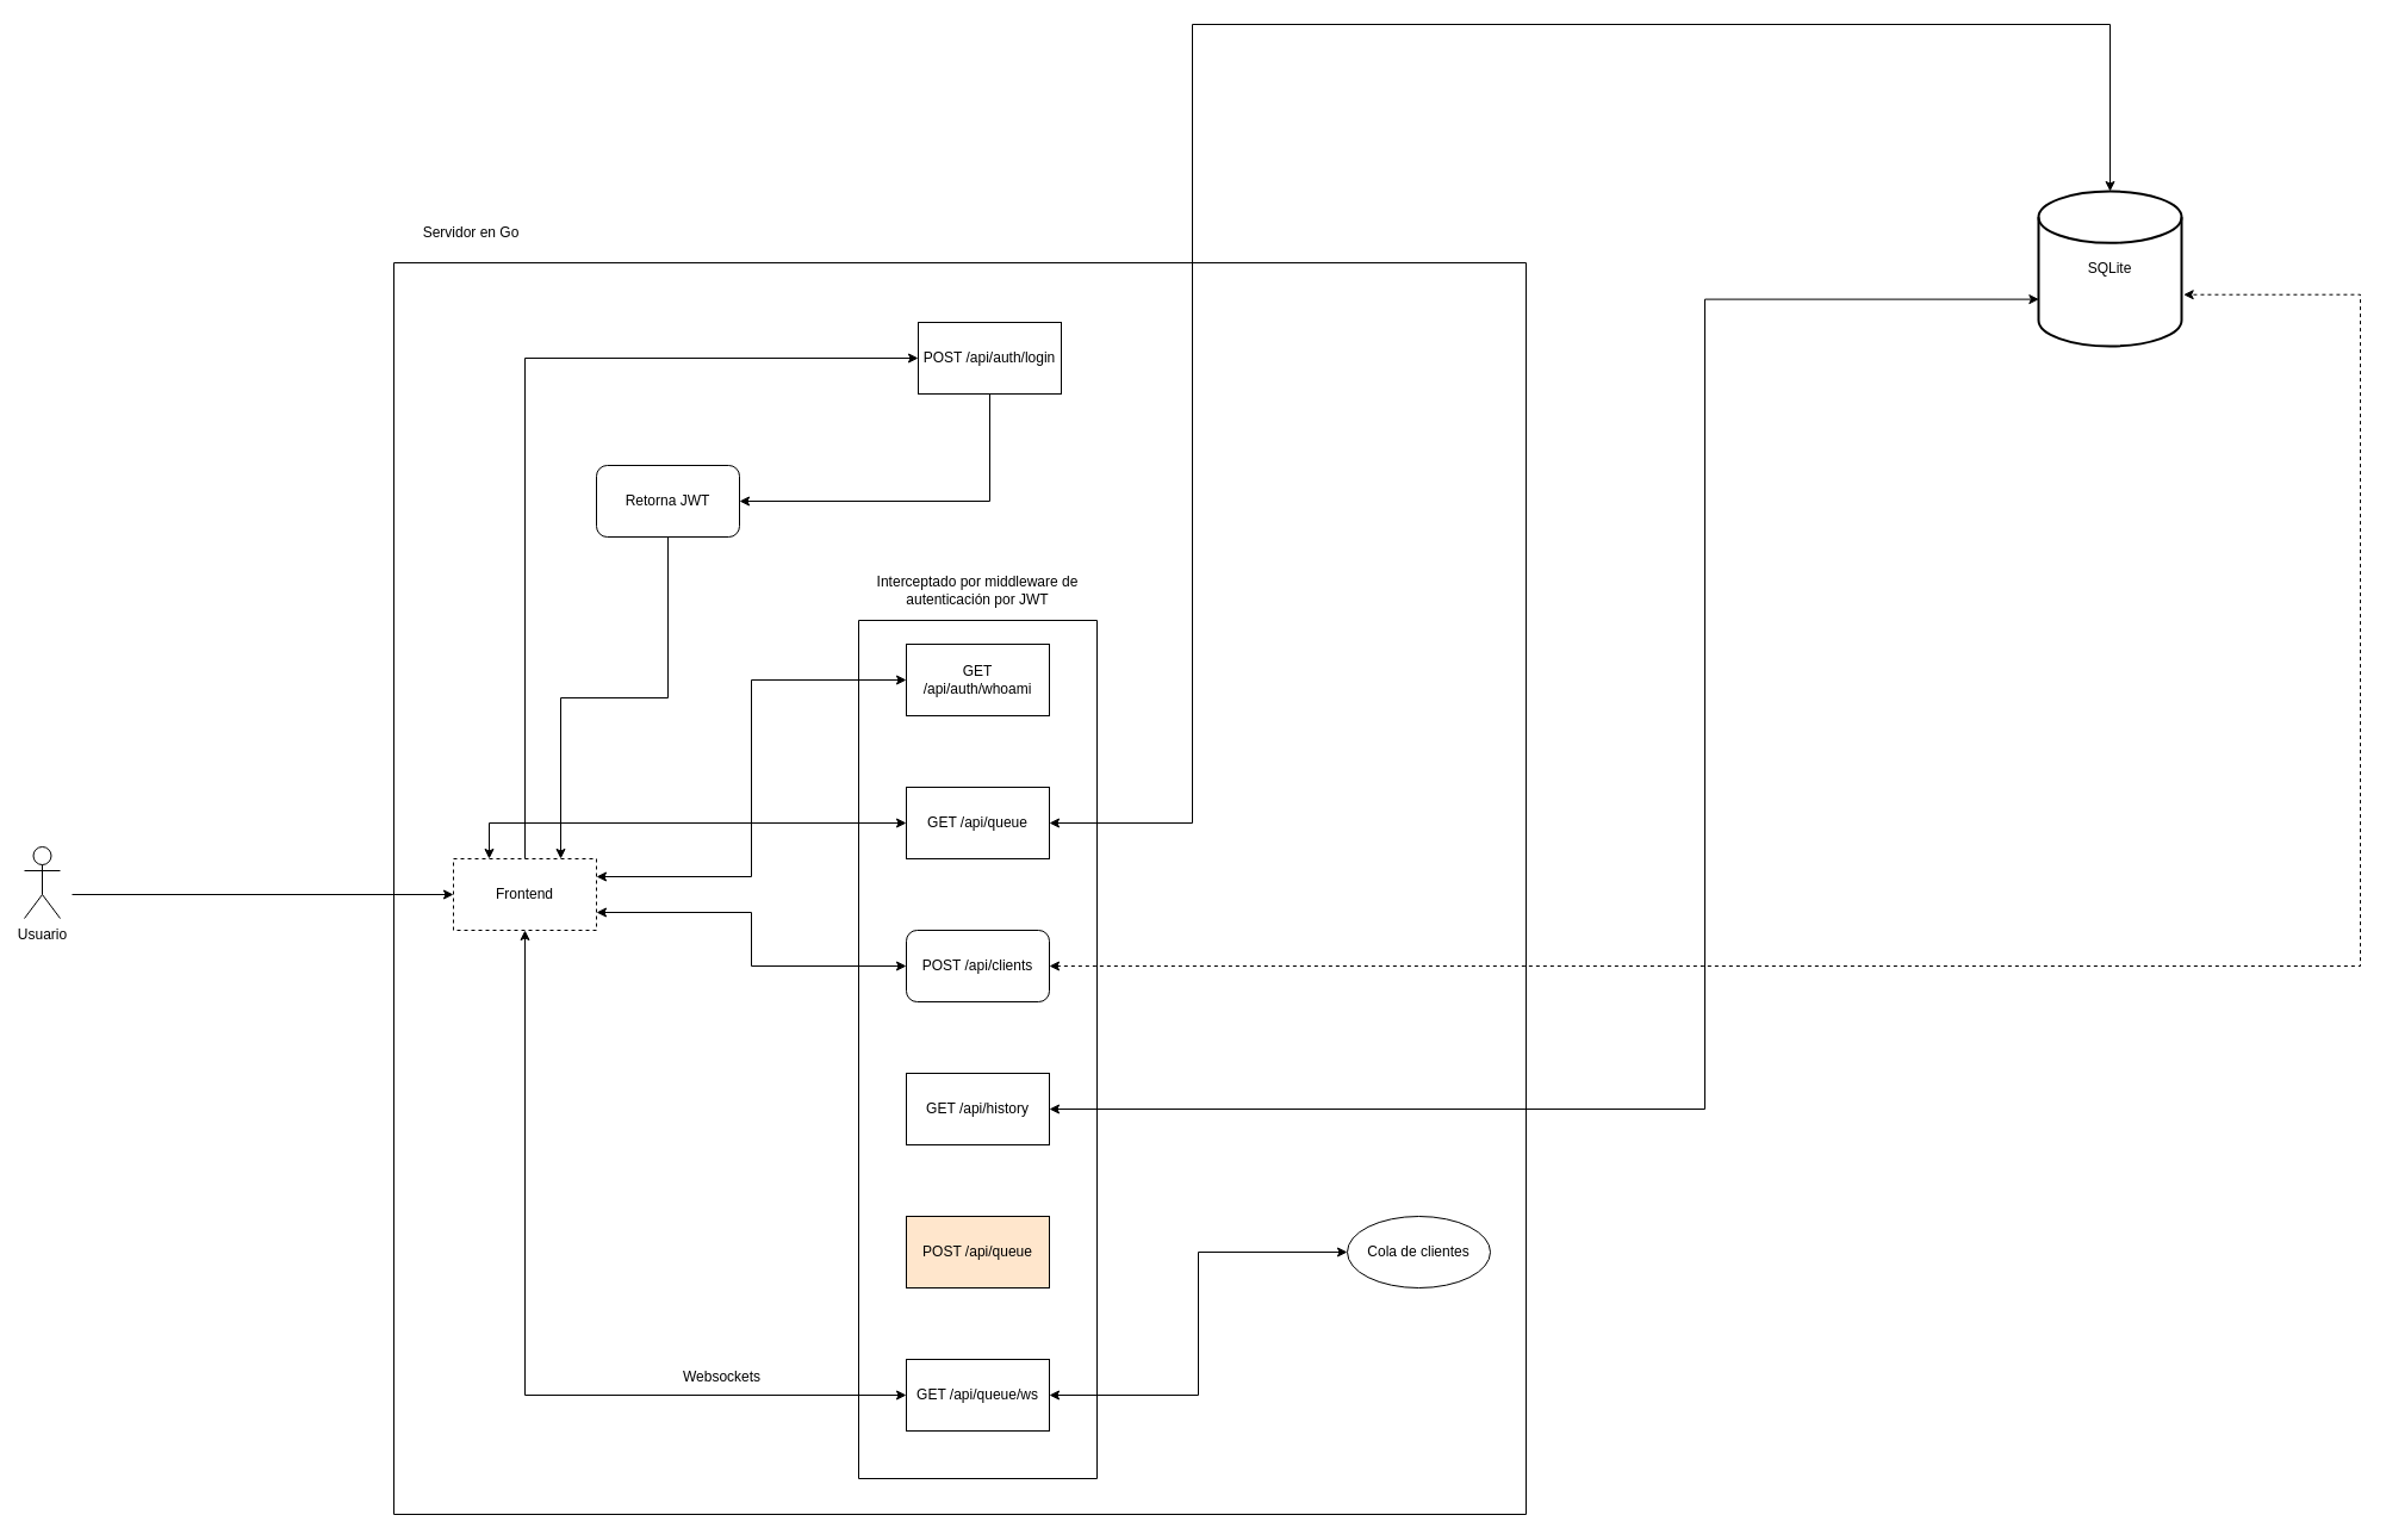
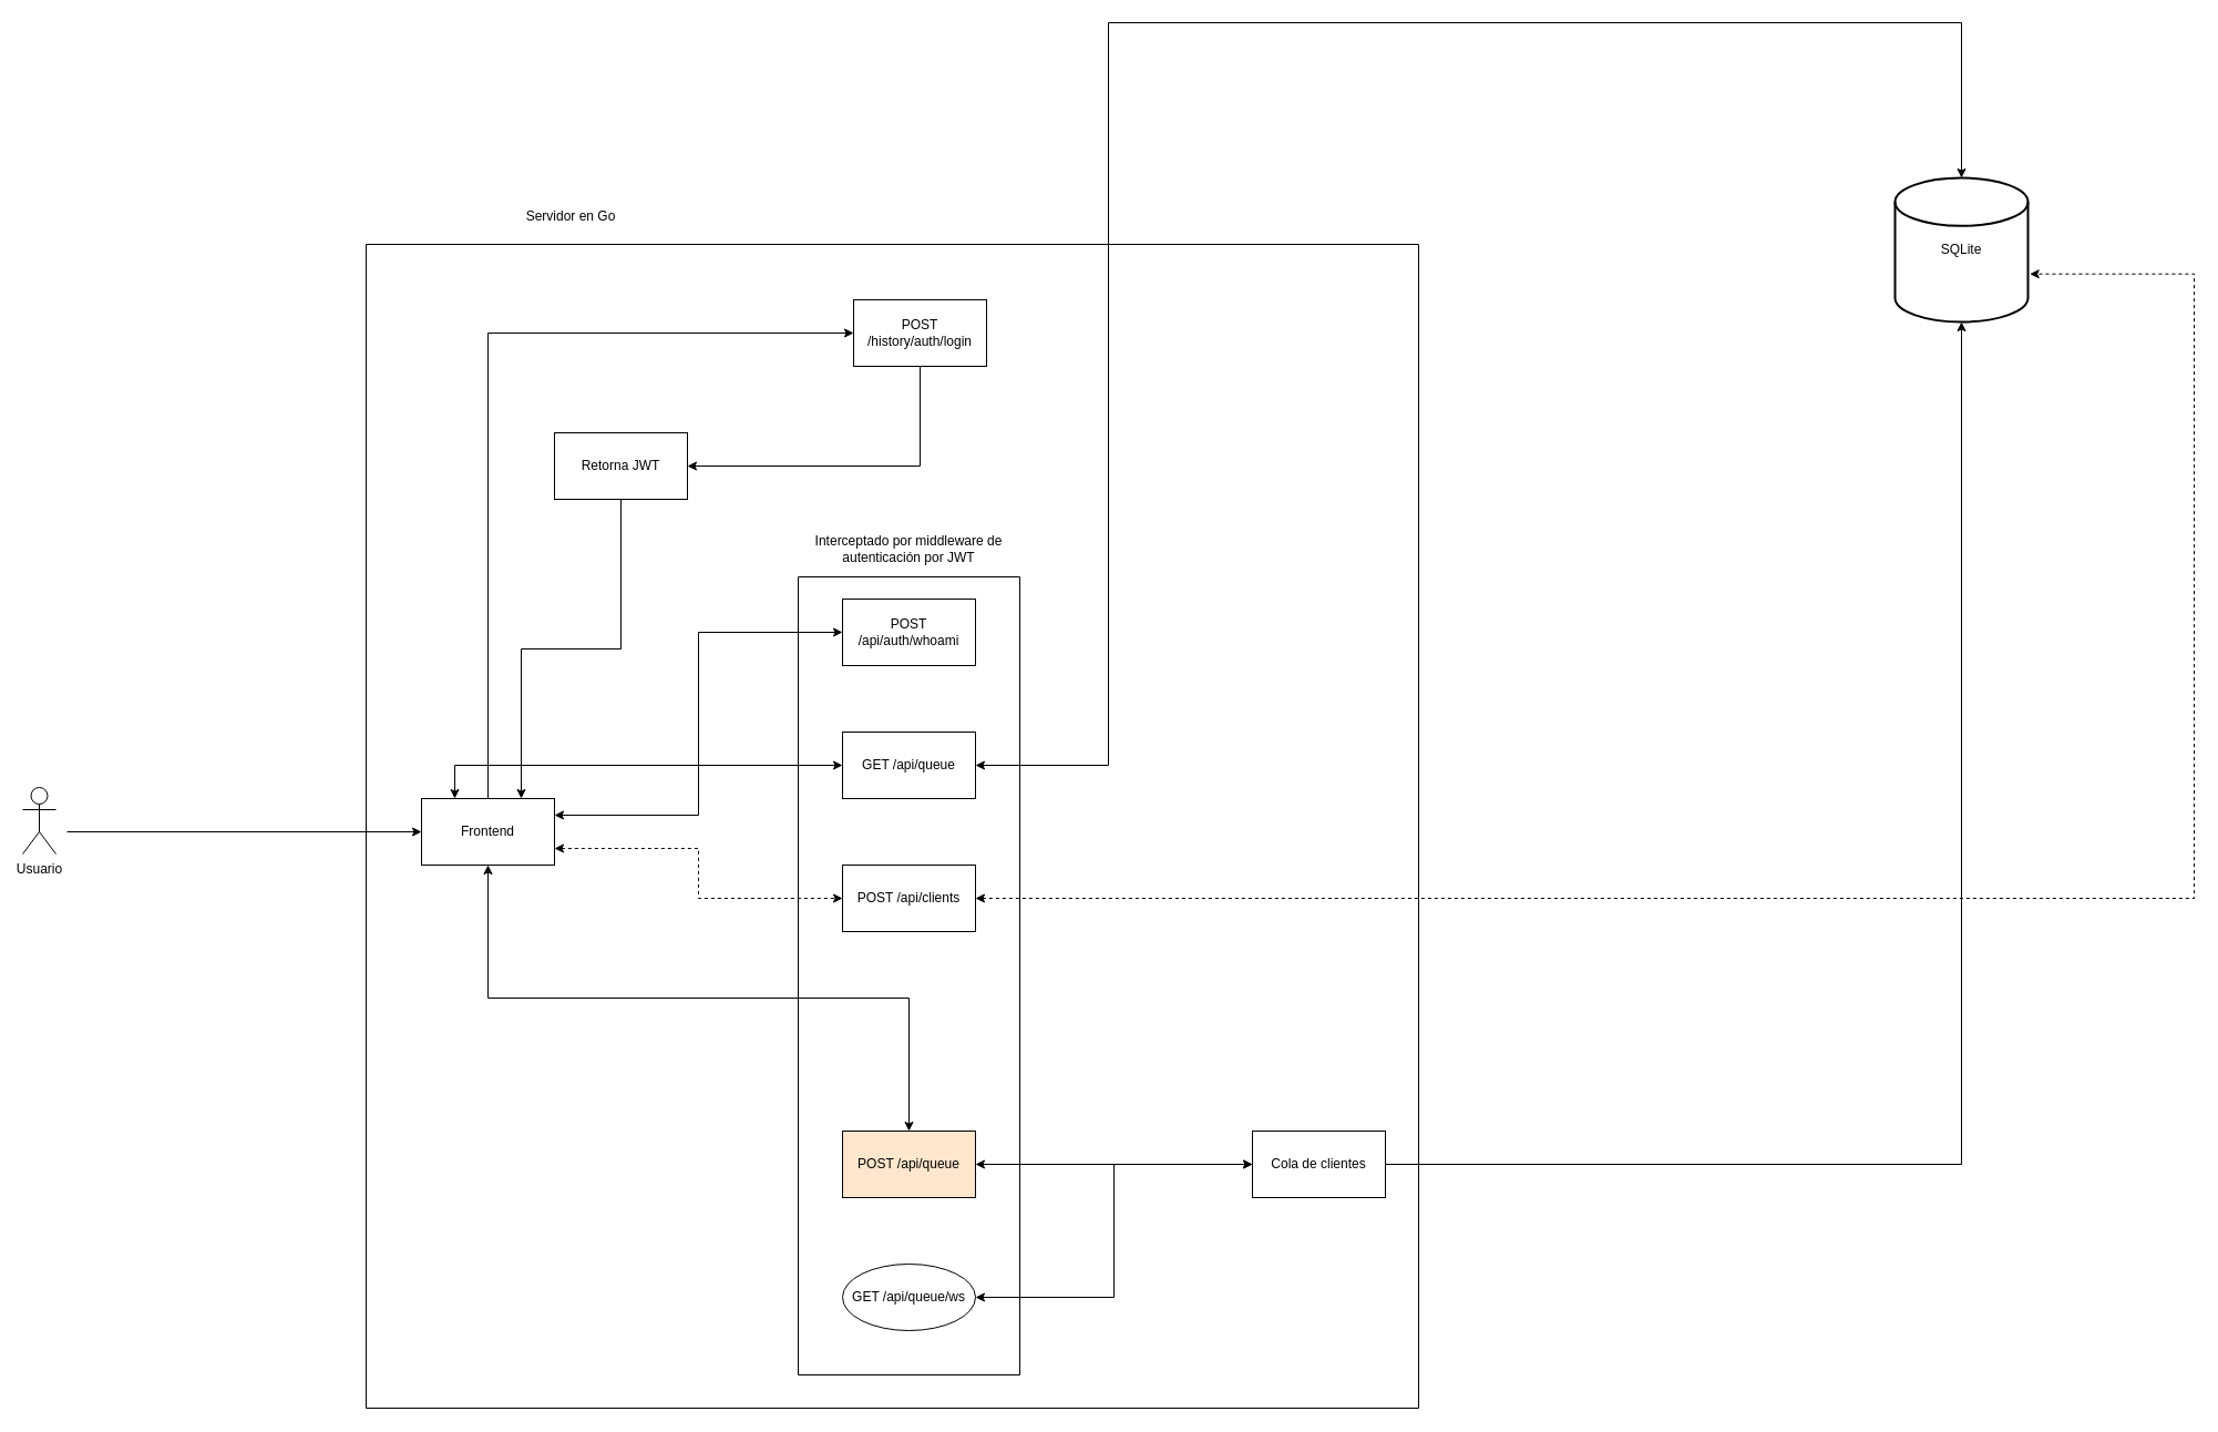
- <mxCell id="31" value="Servidor en Go" style="text;html=1;align=center;verticalAlign=middle;whiteSpace=wrap;rounded=0;" vertex="1" parent="1"><mxGeometry x="330" y="180" width="130" height="30" as="geometry" /></mxCell>
+ <mxCell id="31" value="Servidor en Go" style="text;html=1;align=center;verticalAlign=middle;whiteSpace=wrap;rounded=0;" vertex="1" parent="1"><mxGeometry x="450" y="180" width="130" height="30" as="geometry" /></mxCell>
- <mxCell id="7" value="POST /api/auth/login" style="rounded=0;whiteSpace=wrap;html=1;" vertex="1" parent="1"><mxGeometry x="770" y="270" width="120" height="60" as="geometry" /></mxCell>
+ <mxCell id="7" value="POST /history/auth/login" style="rounded=0;whiteSpace=wrap;html=1;" vertex="1" parent="1"><mxGeometry x="770" y="270" width="120" height="60" as="geometry" /></mxCell>
- <mxCell id="20" value="Retorna JWT" style="rounded=1;whiteSpace=wrap;html=1;" vertex="1" parent="1"><mxGeometry x="500" y="390" width="120" height="60" as="geometry" /></mxCell>
+ <mxCell id="20" value="Retorna JWT" style="whiteSpace=wrap;html=1;rounded=0;" vertex="1" parent="1"><mxGeometry x="500" y="390" width="120" height="60" as="geometry" /></mxCell>
- <mxCell id="8" value="GET /api/auth/whoami" style="rounded=0;whiteSpace=wrap;html=1;" vertex="1" parent="1"><mxGeometry x="760" y="540" width="120" height="60" as="geometry" /></mxCell>
+ <mxCell id="8" value="POST /api/auth/whoami" style="rounded=0;whiteSpace=wrap;html=1;" vertex="1" parent="1"><mxGeometry x="760" y="540" width="120" height="60" as="geometry" /></mxCell>
- <mxCell id="17" value="" style="endArrow=classic;startArrow=classic;html=1;rounded=0;exitX=1;exitY=0.5;exitDx=0;exitDy=0;edgeStyle=orthogonalEdgeStyle;entryX=0.003;entryY=0.697;entryDx=0;entryDy=0;entryPerimeter=0;" edge="1" parent="1" source="6" target="9"><mxGeometry width="50" height="50" relative="1" as="geometry"><mxPoint x="1100" y="810" as="sourcePoint" /><mxPoint x="1740" y="310" as="targetPoint" /><Array as="points"><mxPoint x="1430" y="930" /><mxPoint x="1430" y="251" /></Array></mxGeometry></mxCell>
- <mxCell id="3" value="Frontend" style="rounded=0;whiteSpace=wrap;html=1;dashed=1;" vertex="1" parent="1"><mxGeometry x="380" y="720" width="120" height="60" as="geometry" /></mxCell>
+ <mxCell id="3" value="Frontend" style="rounded=0;whiteSpace=wrap;html=1;" vertex="1" parent="1"><mxGeometry x="380" y="720" width="120" height="60" as="geometry" /></mxCell>
- <mxCell id="22" value="" style="endArrow=classic;startArrow=classic;html=1;rounded=0;exitX=1;exitY=0.75;exitDx=0;exitDy=0;entryX=0;entryY=0.5;entryDx=0;entryDy=0;edgeStyle=orthogonalEdgeStyle;" edge="1" parent="1" source="3" target="5"><mxGeometry width="50" height="50" relative="1" as="geometry"><mxPoint x="910" y="790" as="sourcePoint" /><mxPoint x="960" y="740" as="targetPoint" /></mxGeometry></mxCell>
+ <mxCell id="22" value="" style="endArrow=classic;startArrow=classic;html=1;rounded=0;exitX=1;exitY=0.75;exitDx=0;exitDy=0;entryX=0;entryY=0.5;entryDx=0;entryDy=0;edgeStyle=orthogonalEdgeStyle;dashed=1;" edge="1" parent="1" source="3" target="5"><mxGeometry width="50" height="50" relative="1" as="geometry"><mxPoint x="910" y="790" as="sourcePoint" /><mxPoint x="960" y="740" as="targetPoint" /></mxGeometry></mxCell>
- <mxCell id="5" value="POST /api/clients" style="whiteSpace=wrap;html=1;rounded=1;" vertex="1" parent="1"><mxGeometry x="760" y="780" width="120" height="60" as="geometry" /></mxCell>
+ <mxCell id="5" value="POST /api/clients" style="rounded=0;whiteSpace=wrap;html=1;" vertex="1" parent="1"><mxGeometry x="760" y="780" width="120" height="60" as="geometry" /></mxCell>
- <mxCell id="6" value="GET /api/history" style="rounded=0;whiteSpace=wrap;html=1;" vertex="1" parent="1"><mxGeometry x="760" y="900" width="120" height="60" as="geometry" /></mxCell>
+ <mxCell id="14" value="" style="endArrow=classic;html=1;rounded=0;exitX=1;exitY=0.5;exitDx=0;exitDy=0;edgeStyle=orthogonalEdgeStyle;entryX=0.5;entryY=1;entryDx=0;entryDy=0;entryPerimeter=0;" edge="1" parent="1" source="11" target="9"><mxGeometry width="50" height="50" relative="1" as="geometry"><mxPoint x="960" y="820" as="sourcePoint" /><mxPoint x="1400" y="650" as="targetPoint" /></mxGeometry></mxCell>
+ <mxCell id="15" value="" style="endArrow=classic;startArrow=classic;html=1;rounded=0;exitX=1;exitY=0.5;exitDx=0;exitDy=0;entryX=0;entryY=0.5;entryDx=0;entryDy=0;edgeStyle=orthogonalEdgeStyle;" edge="1" parent="1" source="10" target="11"><mxGeometry width="50" height="50" relative="1" as="geometry"><mxPoint x="1100" y="770" as="sourcePoint" /><mxPoint x="1150" y="720" as="targetPoint" /></mxGeometry></mxCell>
- <mxCell id="11" value="Cola de clientes" style="ellipse;whiteSpace=wrap;html=1;" vertex="1" parent="1"><mxGeometry x="1130" y="1020" width="120" height="60" as="geometry" /></mxCell>
+ <mxCell id="11" value="Cola de clientes" style="rounded=0;whiteSpace=wrap;html=1;" vertex="1" parent="1"><mxGeometry x="1130" y="1020" width="120" height="60" as="geometry" /></mxCell>
- <mxCell id="30" value="Websockets" style="text;html=1;align=center;verticalAlign=middle;resizable=0;points=[];autosize=1;strokeColor=none;fillColor=none;" vertex="1" parent="29"><mxGeometry x="230" y="920" width="90" height="30" as="geometry" /></mxCell>
- <mxCell id="13" value="" style="endArrow=classic;startArrow=classic;html=1;rounded=0;exitX=0.5;exitY=1;exitDx=0;exitDy=0;edgeStyle=orthogonalEdgeStyle;entryX=0;entryY=0.5;entryDx=0;entryDy=0;" edge="1" parent="1" source="3" target="12"><mxGeometry width="50" height="50" relative="1" as="geometry"><mxPoint x="420" y="850" as="sourcePoint" /><mxPoint x="440" y="1110" as="targetPoint" /></mxGeometry></mxCell>
+ <mxCell id="13" value="" style="endArrow=classic;startArrow=classic;html=1;rounded=0;exitX=0.5;exitY=1;exitDx=0;exitDy=0;edgeStyle=orthogonalEdgeStyle;" edge="1" parent="1" source="3" target="10"><mxGeometry width="50" height="50" relative="1" as="geometry"><mxPoint x="420" y="850" as="sourcePoint" /><mxPoint x="440" y="1110" as="targetPoint" /></mxGeometry></mxCell>
- <mxCell id="12" value="GET /api/queue/ws" style="rounded=0;whiteSpace=wrap;html=1;" vertex="1" parent="1"><mxGeometry x="760" y="1140" width="120" height="60" as="geometry" /></mxCell>
+ <mxCell id="12" value="GET /api/queue/ws" style="ellipse;whiteSpace=wrap;html=1;" vertex="1" parent="1"><mxGeometry x="760" y="1140" width="120" height="60" as="geometry" /></mxCell>
